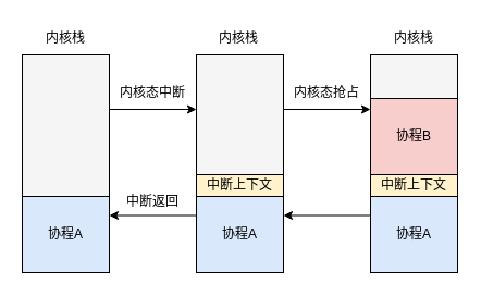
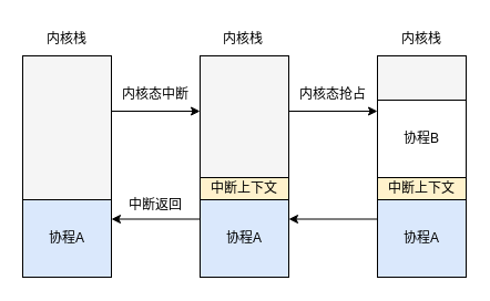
- <mxCell id="15" value="协程B" style="rounded=0;whiteSpace=wrap;html=1;fillColor=#f8cecc;strokeColor=default;" vertex="1" parent="1"><mxGeometry x="340" y="90" width="80" height="70" as="geometry" /></mxCell>
+ <mxCell id="15" value="协程B" style="rounded=0;whiteSpace=wrap;html=1;fillColor=#ffffff;strokeColor=default;" vertex="1" parent="1"><mxGeometry x="340" y="90" width="80" height="70" as="geometry" /></mxCell>
